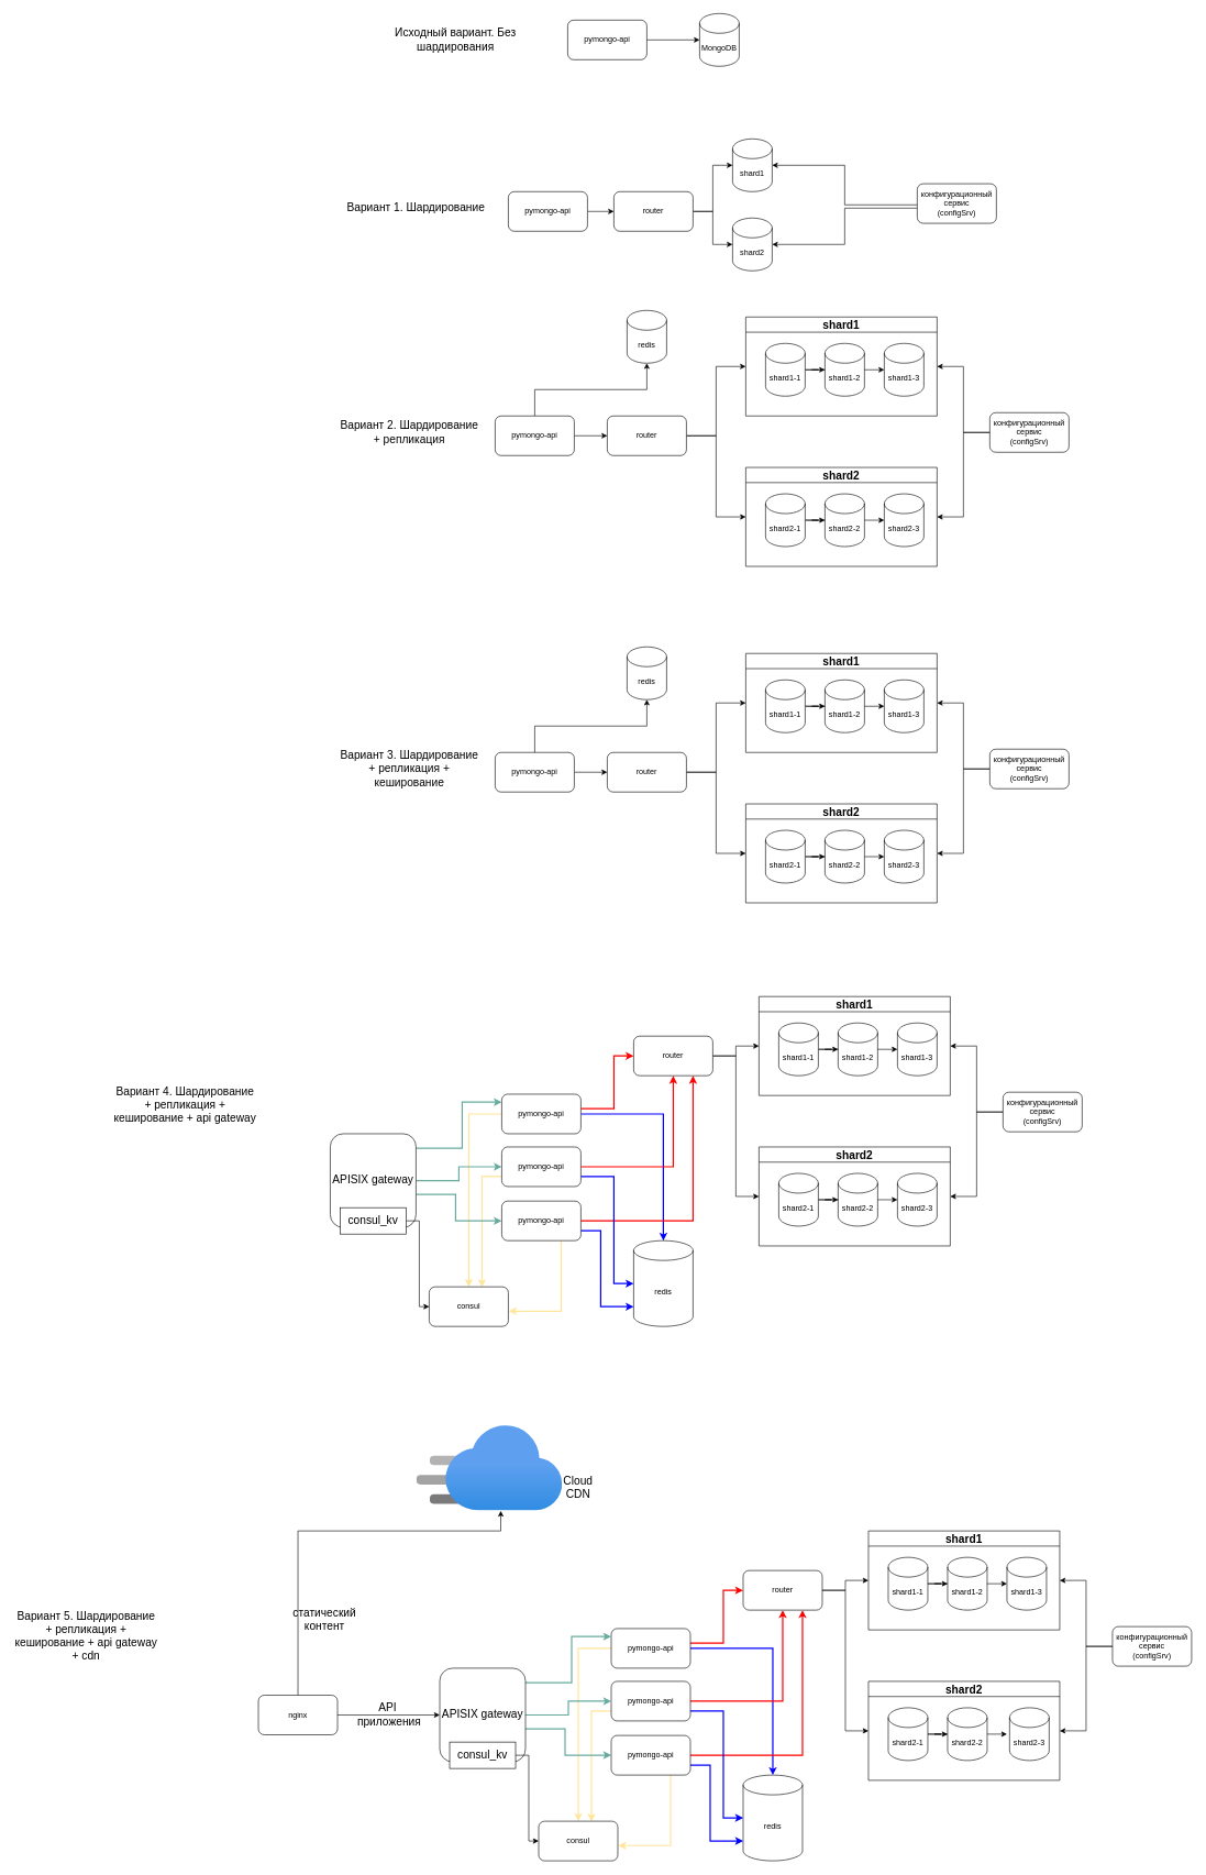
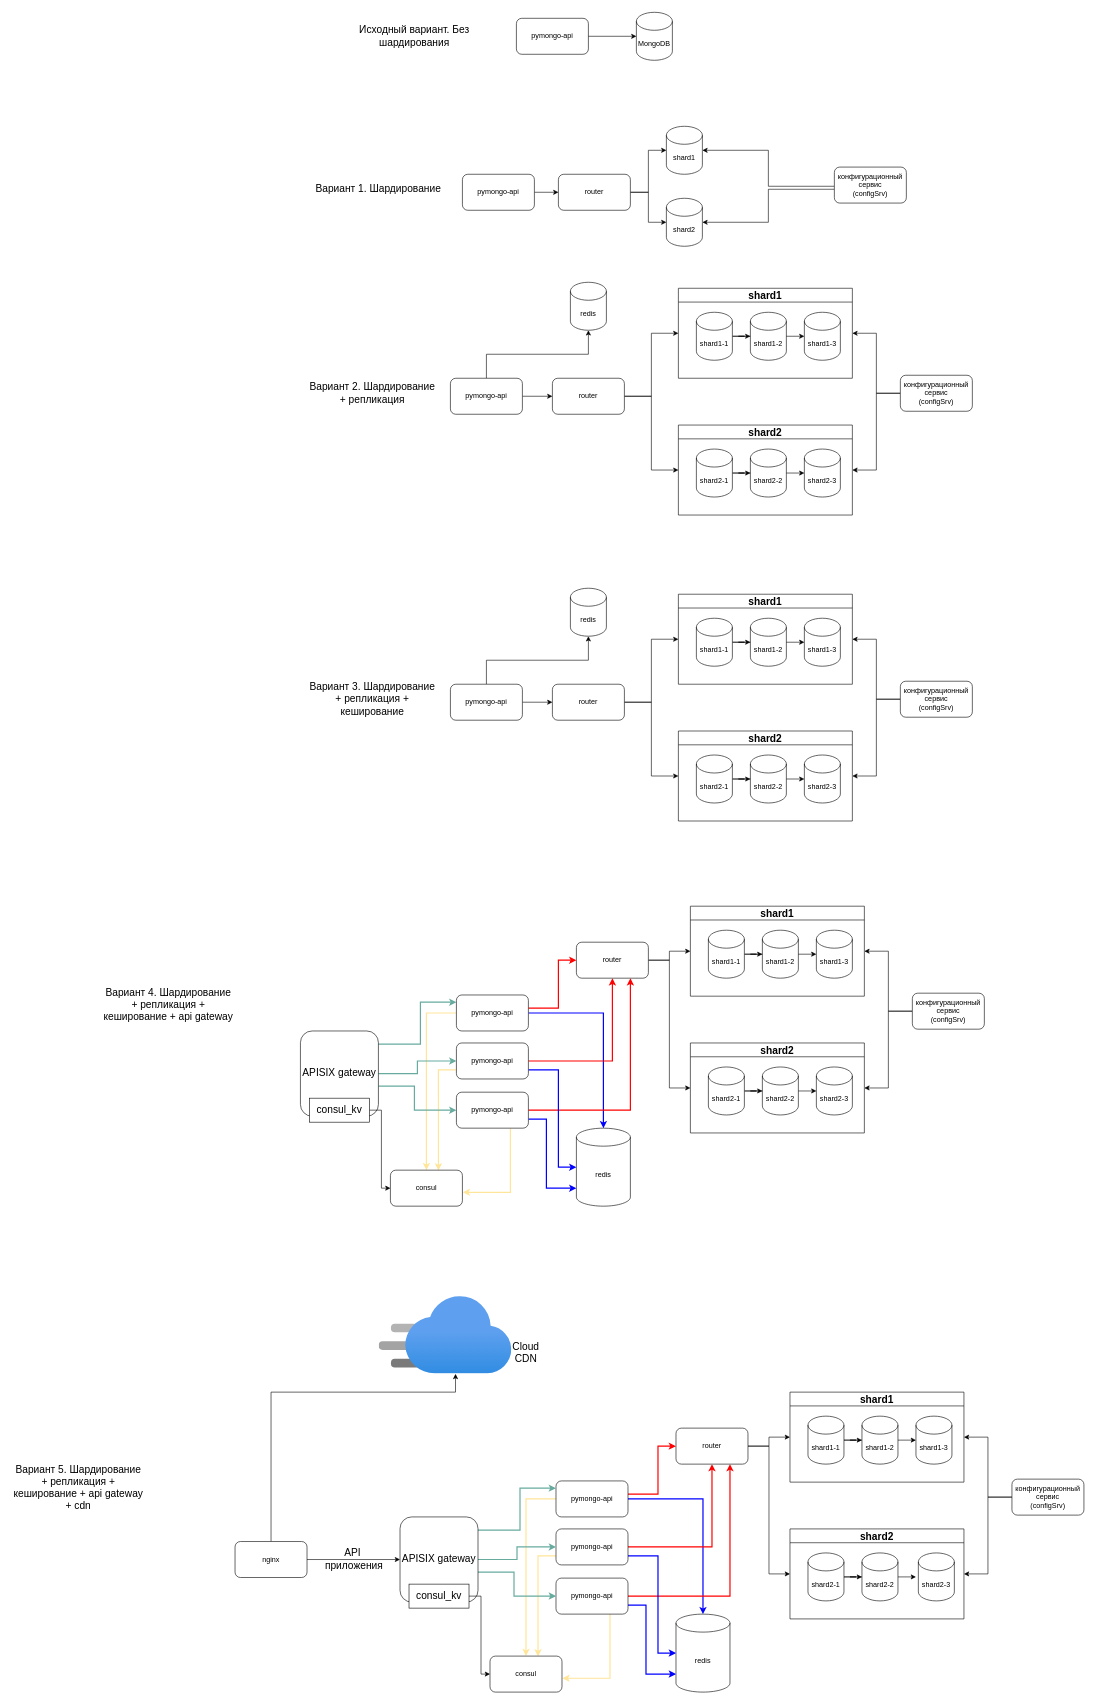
- <mxCell id="146" value="статический &lt;br&gt;контент" style="text;html=1;align=center;verticalAlign=middle;resizable=0;points=[];autosize=1;strokeColor=none;fillColor=none;fontSize=17;" parent="1" vertex="1"><mxGeometry x="431" y="2430" width="120" height="50" as="geometry" /></mxCell>
